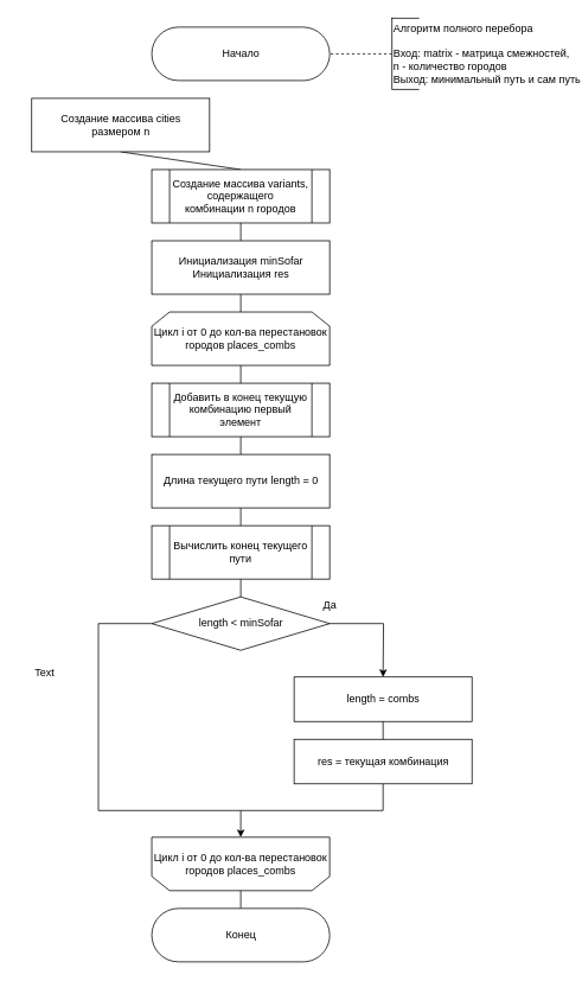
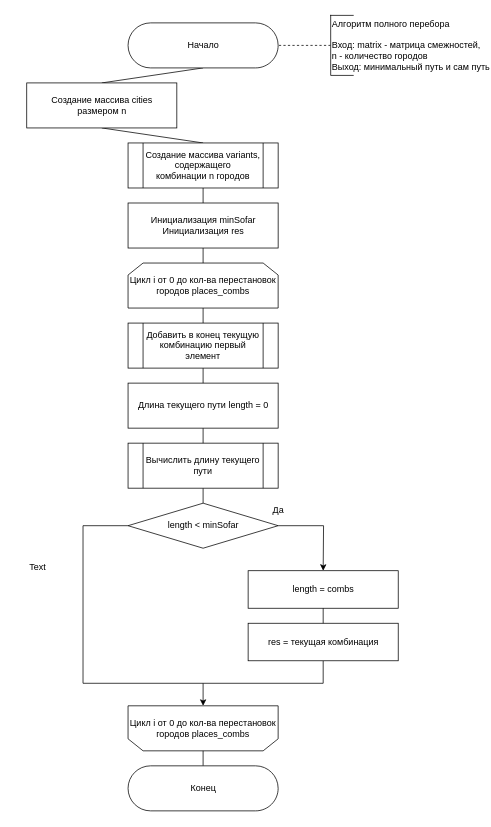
+ <mxCell id="2" style="edgeStyle=none;html=1;exitX=0.5;exitY=0.5;exitDx=0;exitDy=30;exitPerimeter=0;entryX=0.5;entryY=0;entryDx=0;entryDy=0;endArrow=none;endFill=0;" parent="1" source="3" target="11" edge="1"><mxGeometry relative="1" as="geometry" /></mxCell>
- <mxCell id="9" value="Вычислить конец текущего&lt;br&gt;пути" style="shape=process;whiteSpace=wrap;html=1;backgroundOutline=1;" parent="1" vertex="1"><mxGeometry x="170" y="590" width="200" height="60" as="geometry" /></mxCell>
+ <mxCell id="9" value="Вычислить длину текущего&lt;br&gt;пути" style="shape=process;whiteSpace=wrap;html=1;backgroundOutline=1;" parent="1" vertex="1"><mxGeometry x="170" y="590" width="200" height="60" as="geometry" /></mxCell>
